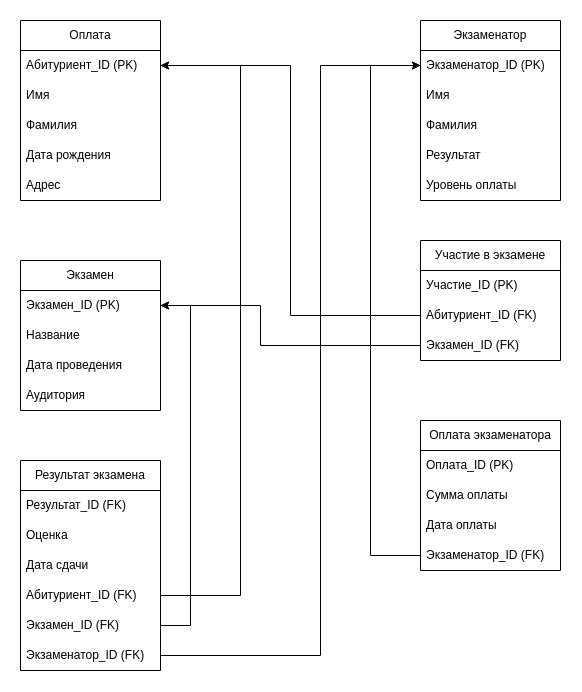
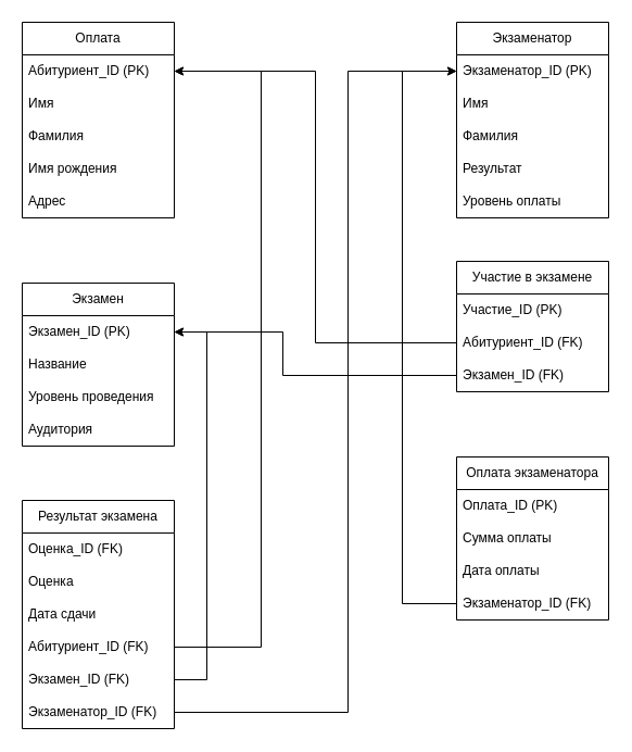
- <mxCell id="6" value="Дата рождения" style="text;strokeColor=none;fillColor=none;align=left;verticalAlign=middle;spacingLeft=4;spacingRight=4;overflow=hidden;points=[[0,0.5],[1,0.5]];portConstraint=eastwest;rotatable=0;whiteSpace=wrap;html=1;" parent="2" vertex="1"><mxGeometry y="120" width="140" height="30" as="geometry" /></mxCell>
+ <mxCell id="6" value="Имя рождения" style="text;strokeColor=none;fillColor=none;align=left;verticalAlign=middle;spacingLeft=4;spacingRight=4;overflow=hidden;points=[[0,0.5],[1,0.5]];portConstraint=eastwest;rotatable=0;whiteSpace=wrap;html=1;" parent="2" vertex="1"><mxGeometry y="120" width="140" height="30" as="geometry" /></mxCell>
- <mxCell id="17" value="Дата проведения" style="text;strokeColor=none;fillColor=none;align=left;verticalAlign=middle;spacingLeft=4;spacingRight=4;overflow=hidden;points=[[0,0.5],[1,0.5]];portConstraint=eastwest;rotatable=0;whiteSpace=wrap;html=1;" parent="14" vertex="1"><mxGeometry y="90" width="140" height="30" as="geometry" /></mxCell>
+ <mxCell id="17" value="Уровень проведения" style="text;strokeColor=none;fillColor=none;align=left;verticalAlign=middle;spacingLeft=4;spacingRight=4;overflow=hidden;points=[[0,0.5],[1,0.5]];portConstraint=eastwest;rotatable=0;whiteSpace=wrap;html=1;" parent="14" vertex="1"><mxGeometry y="90" width="140" height="30" as="geometry" /></mxCell>
- <mxCell id="24" value="Результат_ID (FK)" style="text;strokeColor=none;fillColor=none;align=left;verticalAlign=middle;spacingLeft=4;spacingRight=4;overflow=hidden;points=[[0,0.5],[1,0.5]];portConstraint=eastwest;rotatable=0;whiteSpace=wrap;html=1;" vertex="1" parent="23"><mxGeometry y="30" width="140" height="30" as="geometry" /></mxCell>
+ <mxCell id="24" value="Оценка_ID (FK)" style="text;strokeColor=none;fillColor=none;align=left;verticalAlign=middle;spacingLeft=4;spacingRight=4;overflow=hidden;points=[[0,0.5],[1,0.5]];portConstraint=eastwest;rotatable=0;whiteSpace=wrap;html=1;" vertex="1" parent="23"><mxGeometry y="30" width="140" height="30" as="geometry" /></mxCell>
